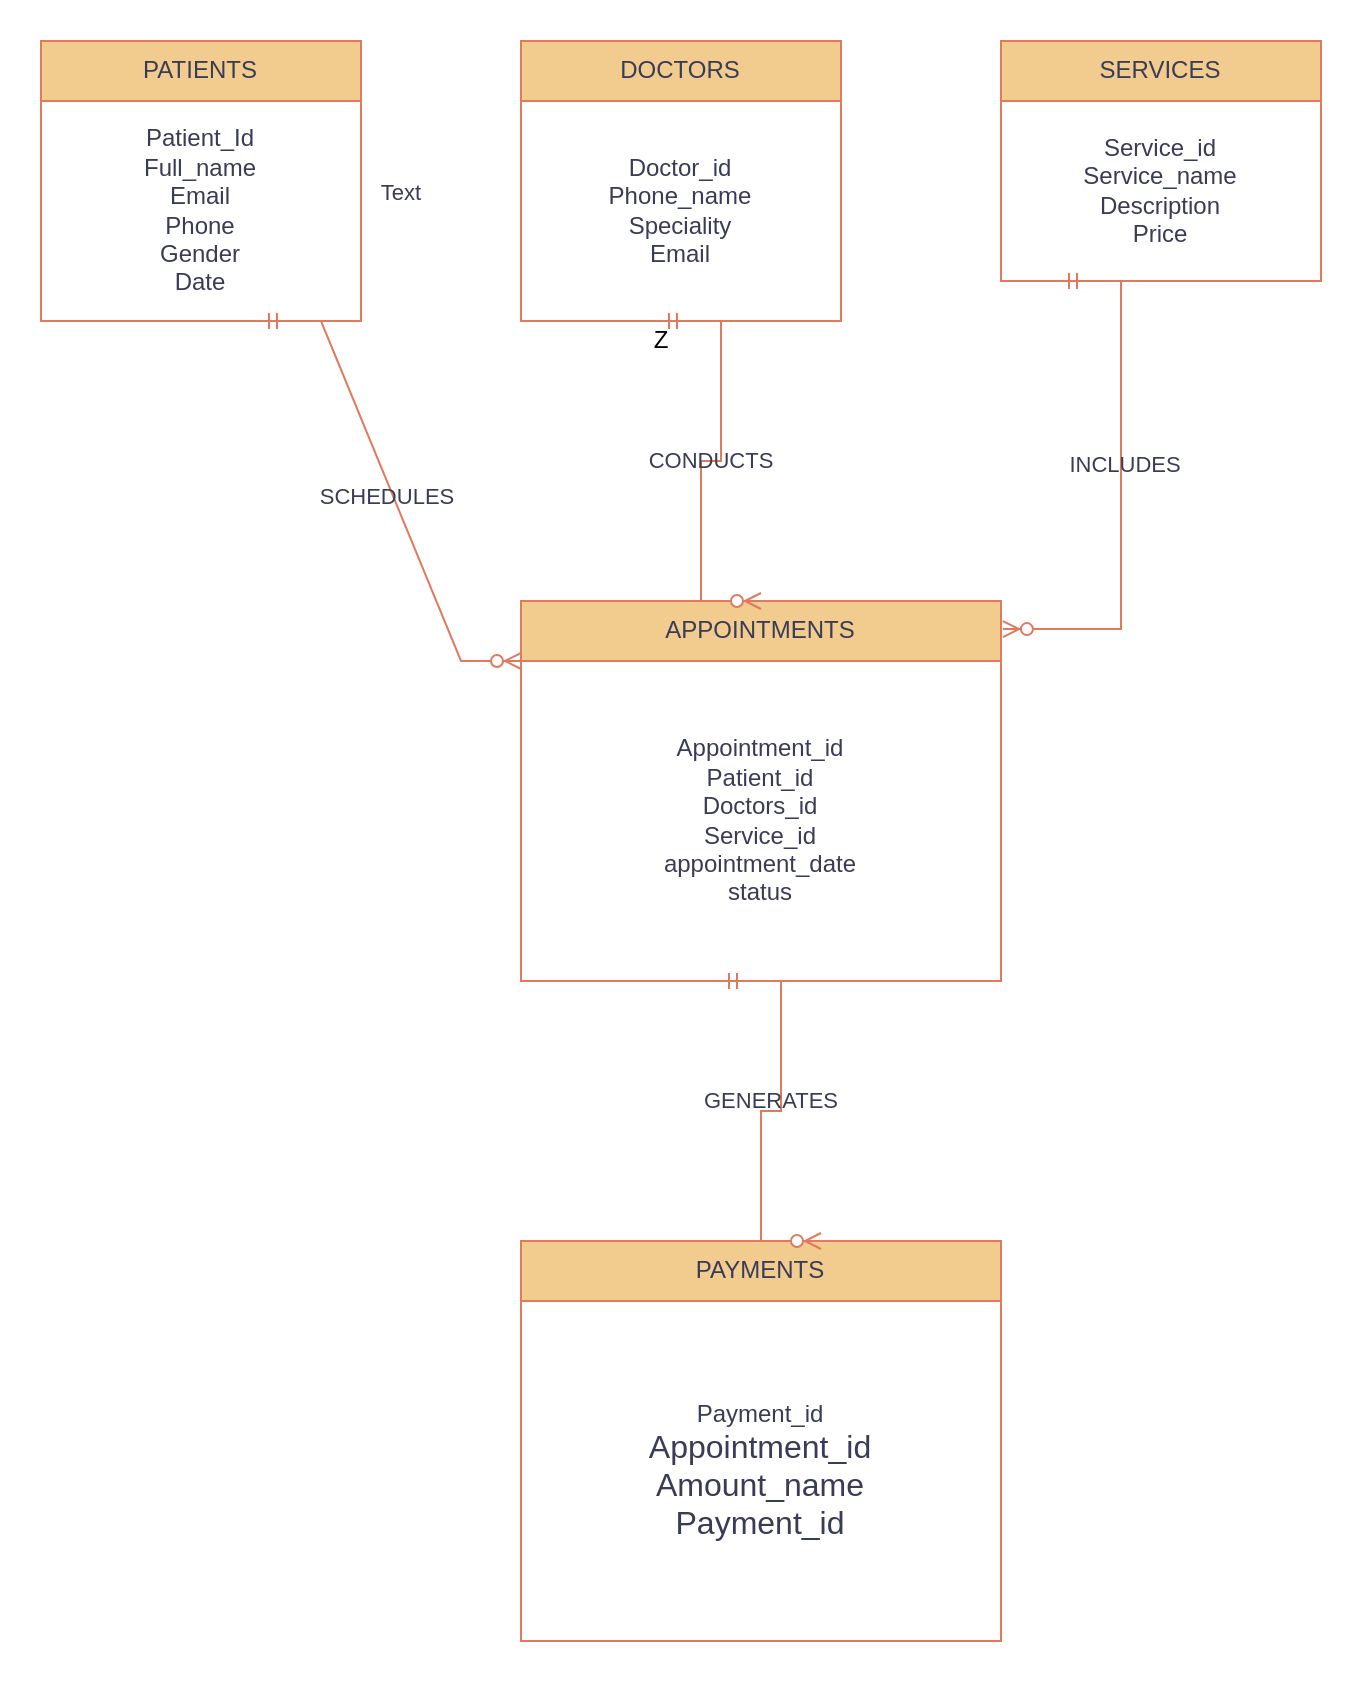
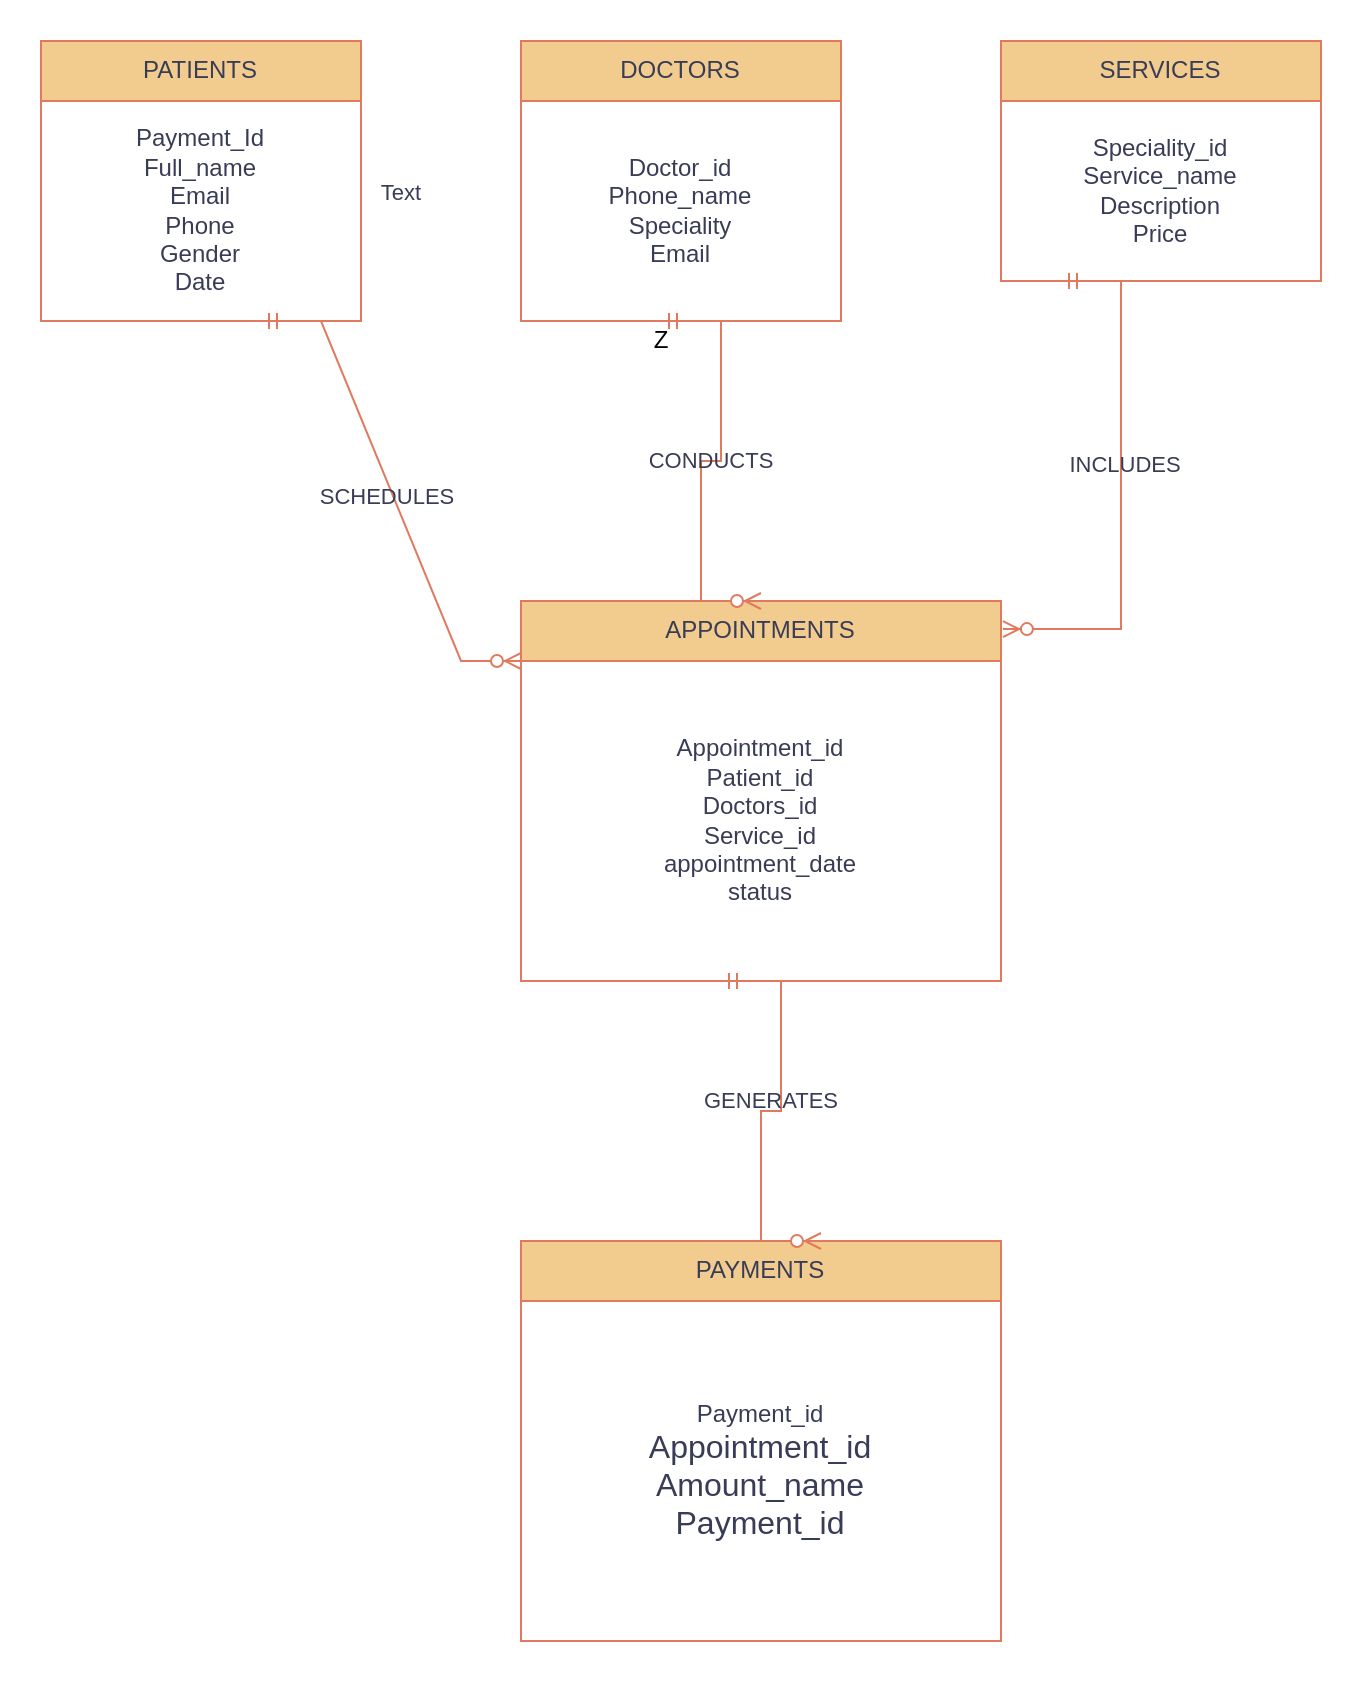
- <mxCell id="7" value="Service_id&lt;div&gt;Service_name&lt;/div&gt;&lt;div&gt;Description&lt;/div&gt;&lt;div&gt;Price&lt;/div&gt;" style="text;strokeColor=none;fillColor=none;align=center;verticalAlign=middle;spacingLeft=4;spacingRight=4;overflow=hidden;points=[[0,0.5],[1,0.5]];portConstraint=eastwest;rotatable=0;whiteSpace=wrap;html=1;labelBackgroundColor=none;fontColor=#393C56;" vertex="1" parent="6"><mxGeometry y="30" width="160" height="90" as="geometry" /></mxCell>
+ <mxCell id="7" value="Speciality_id&lt;div&gt;Service_name&lt;/div&gt;&lt;div&gt;Description&lt;/div&gt;&lt;div&gt;Price&lt;/div&gt;" style="text;strokeColor=none;fillColor=none;align=center;verticalAlign=middle;spacingLeft=4;spacingRight=4;overflow=hidden;points=[[0,0.5],[1,0.5]];portConstraint=eastwest;rotatable=0;whiteSpace=wrap;html=1;labelBackgroundColor=none;fontColor=#393C56;" vertex="1" parent="6"><mxGeometry y="30" width="160" height="90" as="geometry" /></mxCell>
- <mxCell id="3" value="Patient_Id&lt;div&gt;Full_name&lt;div&gt;Email&lt;/div&gt;&lt;div&gt;Phone&lt;/div&gt;&lt;/div&gt;&lt;div&gt;Gender&lt;/div&gt;&lt;div&gt;Date&lt;/div&gt;" style="text;strokeColor=none;fillColor=none;align=center;verticalAlign=middle;spacingLeft=4;spacingRight=4;overflow=hidden;points=[[0,0.5],[1,0.5]];portConstraint=eastwest;rotatable=0;whiteSpace=wrap;html=1;labelBackgroundColor=none;fontColor=#393C56;" vertex="1" parent="2"><mxGeometry y="30" width="160" height="110" as="geometry" /></mxCell>
+ <mxCell id="3" value="Payment_Id&lt;div&gt;Full_name&lt;div&gt;Email&lt;/div&gt;&lt;div&gt;Phone&lt;/div&gt;&lt;/div&gt;&lt;div&gt;Gender&lt;/div&gt;&lt;div&gt;Date&lt;/div&gt;" style="text;strokeColor=none;fillColor=none;align=center;verticalAlign=middle;spacingLeft=4;spacingRight=4;overflow=hidden;points=[[0,0.5],[1,0.5]];portConstraint=eastwest;rotatable=0;whiteSpace=wrap;html=1;labelBackgroundColor=none;fontColor=#393C56;" vertex="1" parent="2"><mxGeometry y="30" width="160" height="110" as="geometry" /></mxCell>
